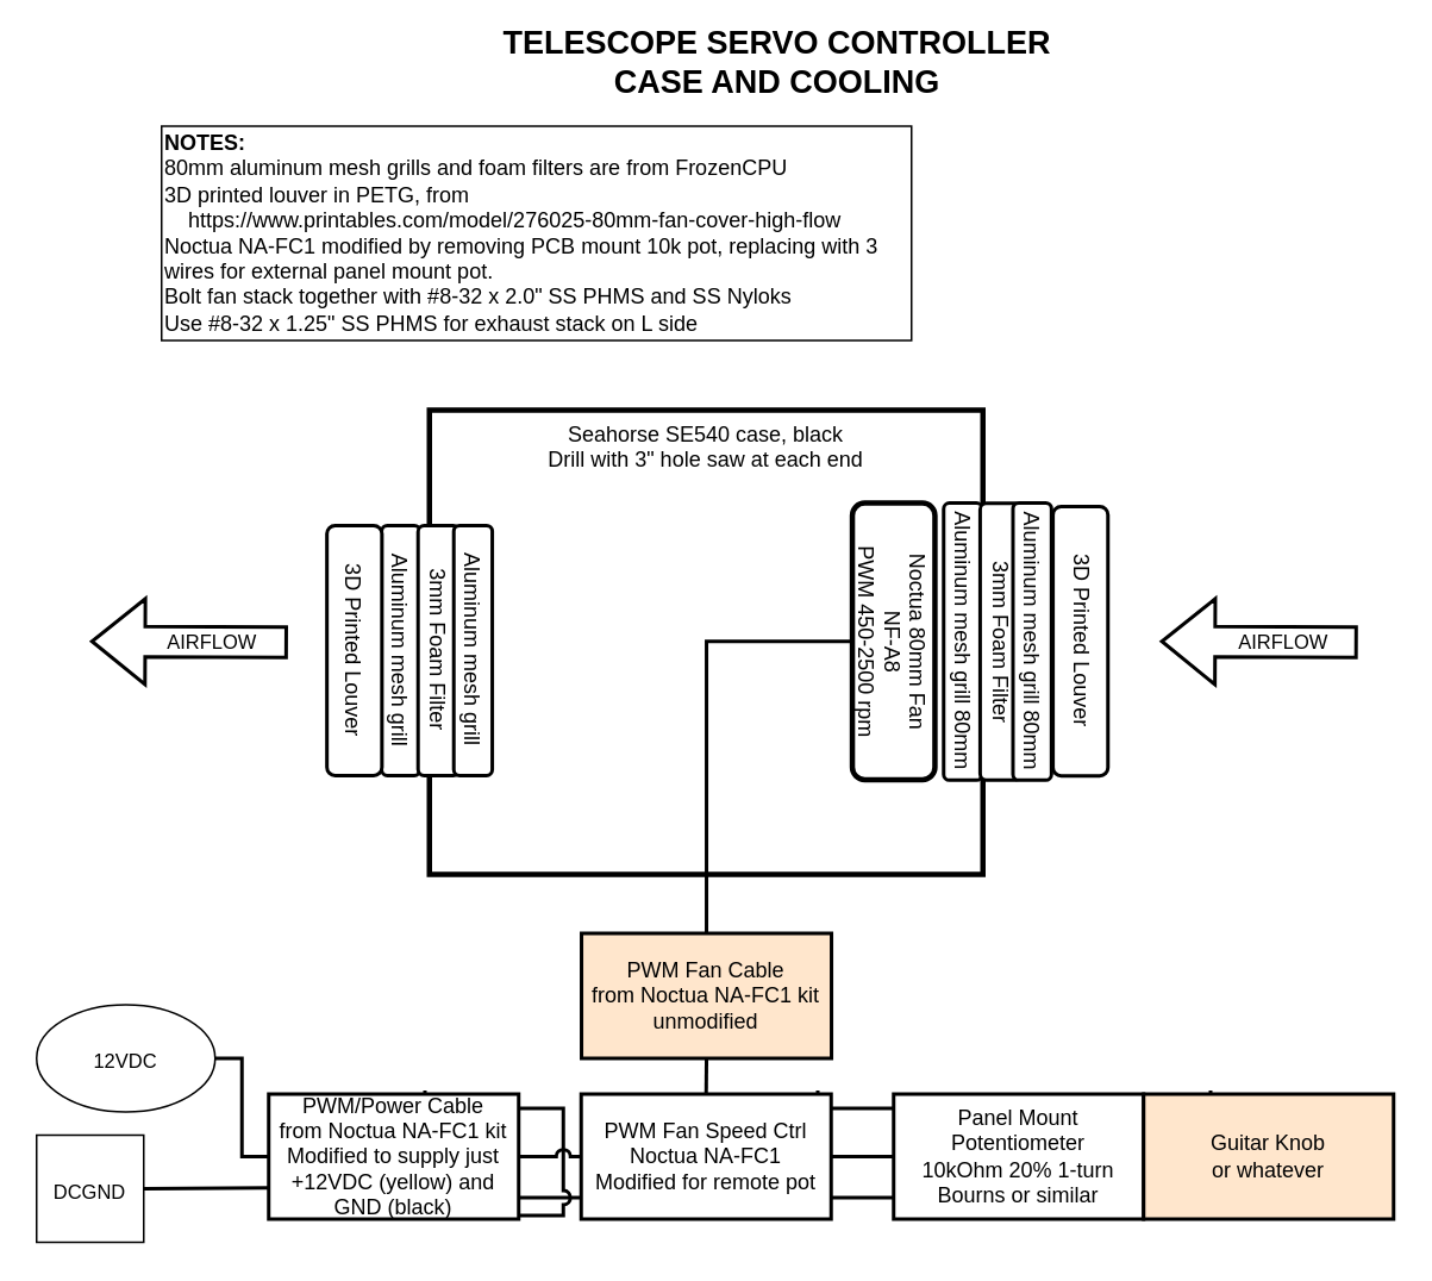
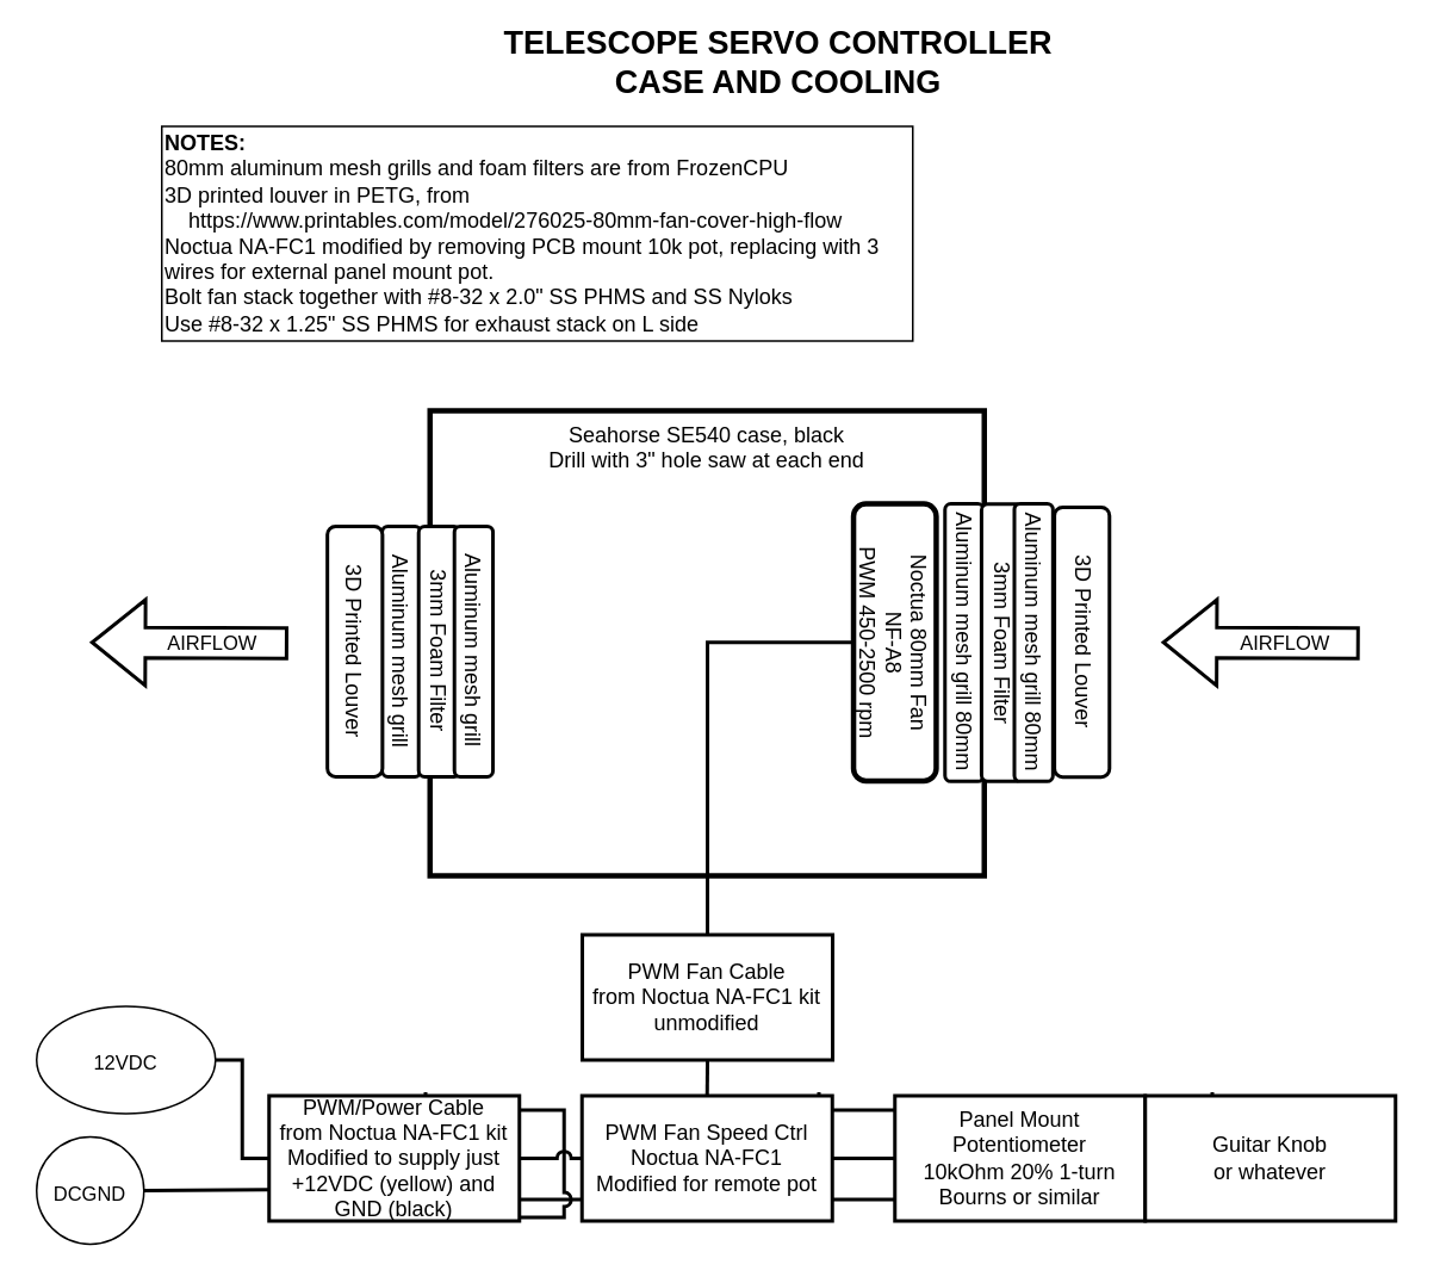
- <mxCell id="31" value="PWM Fan Cable&lt;br&gt;from Noctua NA-FC1 kit&lt;br&gt;unmodified" style="rounded=0;whiteSpace=wrap;html=1;strokeWidth=2;rotation=0;fillColor=#ffe6cc;" vertex="1" parent="1"><mxGeometry x="325.19" y="522" width="140" height="70" as="geometry" /></mxCell>
+ <mxCell id="31" value="PWM Fan Cable&lt;br&gt;from Noctua NA-FC1 kit&lt;br&gt;unmodified" style="rounded=0;whiteSpace=wrap;html=1;strokeWidth=2;rotation=0;" vertex="1" parent="1"><mxGeometry x="325.19" y="522" width="140" height="70" as="geometry" /></mxCell>
- <mxCell id="33" value="Guitar Knob&lt;br&gt;or whatever" style="rounded=0;whiteSpace=wrap;html=1;strokeWidth=2;rotation=0;fillColor=#ffe6cc;" vertex="1" parent="1"><mxGeometry x="640" y="612" width="140" height="70" as="geometry" /></mxCell>
+ <mxCell id="33" value="Guitar Knob&lt;br&gt;or whatever" style="rounded=0;whiteSpace=wrap;html=1;strokeWidth=2;rotation=0;" vertex="1" parent="1"><mxGeometry x="640" y="612" width="140" height="70" as="geometry" /></mxCell>
- <mxCell id="29" value="&lt;font style=&quot;font-size: 11px;&quot;&gt;DCGND&lt;/font&gt;" style="whiteSpace=wrap;html=1;aspect=fixed;fontFamily=Helvetica;fontSize=18;fontColor=default;rounded=0;" vertex="1" parent="1"><mxGeometry x="20" y="635" width="60" height="60" as="geometry" /></mxCell>
+ <mxCell id="29" value="&lt;font style=&quot;font-size: 11px;&quot;&gt;DCGND&lt;/font&gt;" style="ellipse;whiteSpace=wrap;html=1;aspect=fixed;fontFamily=Helvetica;fontSize=18;fontColor=default;" vertex="1" parent="1"><mxGeometry x="20" y="635" width="60" height="60" as="geometry" /></mxCell>
